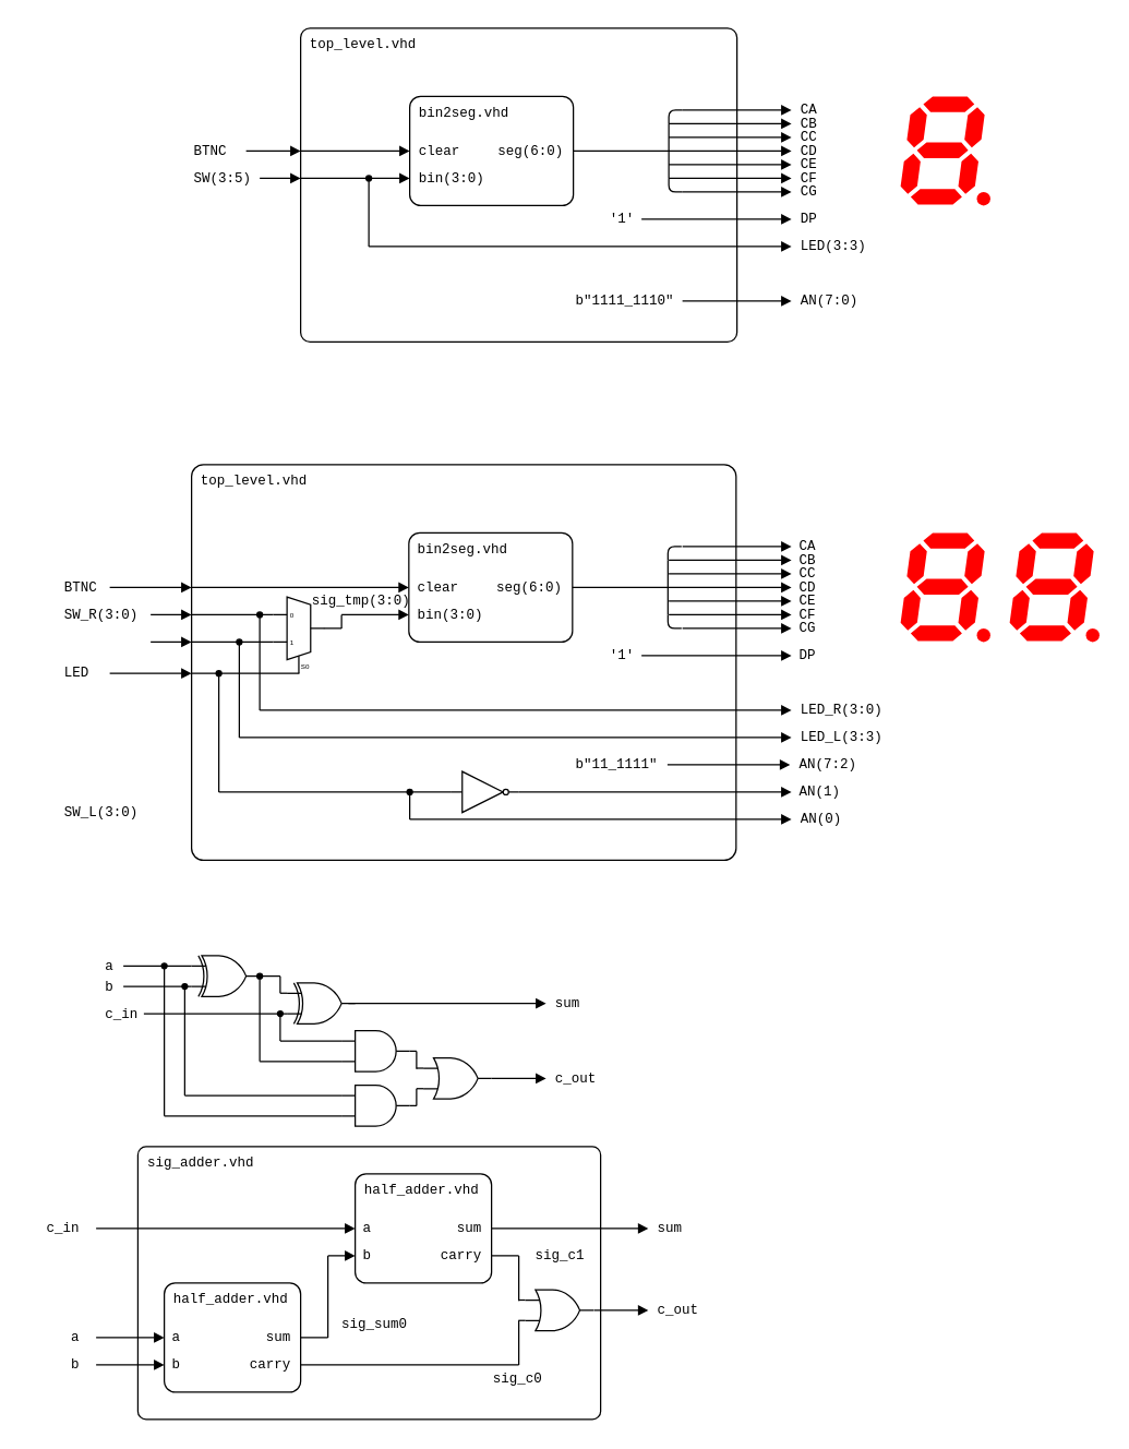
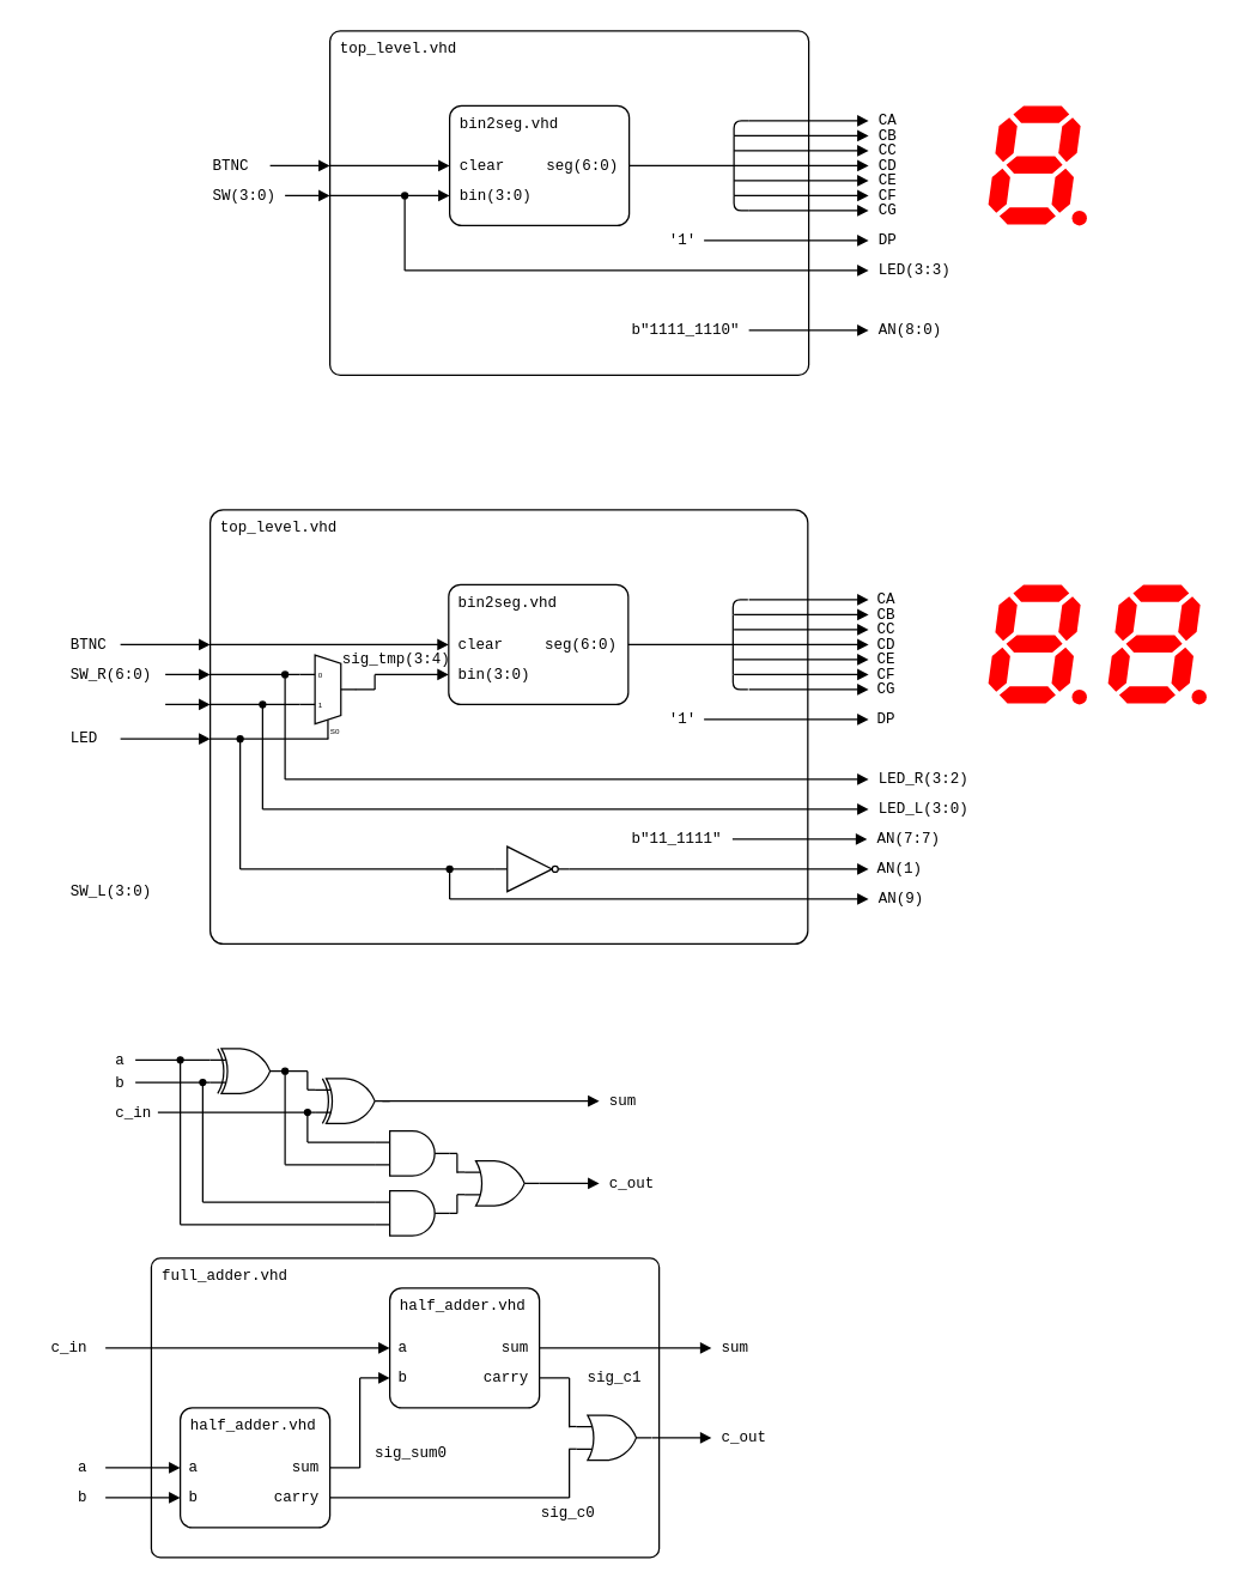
- <mxCell id="22" value="SW(3:5)" style="text;html=1;align=left;verticalAlign=middle;whiteSpace=wrap;rounded=0;fontFamily=Courier New;fontSize=10;fillOpacity=100;spacing=2;spacingLeft=0;connectable=0;" parent="1" vertex="1"><mxGeometry x="140" y="120" width="40" height="20" as="geometry" /></mxCell>
+ <mxCell id="22" value="SW(3:0)" style="text;html=1;align=left;verticalAlign=middle;whiteSpace=wrap;rounded=0;fontFamily=Courier New;fontSize=10;fillOpacity=100;spacing=2;spacingLeft=0;connectable=0;" parent="1" vertex="1"><mxGeometry x="140" y="120" width="40" height="20" as="geometry" /></mxCell>
- <mxCell id="35" value="AN(7:0)" style="text;html=1;align=left;verticalAlign=middle;whiteSpace=wrap;rounded=0;fontFamily=Courier New;fontSize=10;fillOpacity=100;spacing=2;spacingLeft=5;connectable=0;" parent="1" vertex="1"><mxGeometry x="580" y="210" width="30" height="20" as="geometry" /></mxCell>
+ <mxCell id="35" value="AN(8:0)" style="text;html=1;align=left;verticalAlign=middle;whiteSpace=wrap;rounded=0;fontFamily=Courier New;fontSize=10;fillOpacity=100;spacing=2;spacingLeft=5;connectable=0;" parent="1" vertex="1"><mxGeometry x="580" y="210" width="30" height="20" as="geometry" /></mxCell>
- <mxCell id="64" value="sig_tmp(3:0)" style="text;html=1;align=center;verticalAlign=middle;whiteSpace=wrap;rounded=0;fontFamily=Courier New;fontSize=10;fillOpacity=100;spacing=2;spacingLeft=0;connectable=0;" parent="1" vertex="1"><mxGeometry x="239.36" y="430" width="50.64" height="20" as="geometry" /></mxCell>
+ <mxCell id="64" value="sig_tmp(3:4)" style="text;html=1;align=center;verticalAlign=middle;whiteSpace=wrap;rounded=0;fontFamily=Courier New;fontSize=10;fillOpacity=100;spacing=2;spacingLeft=0;connectable=0;" parent="1" vertex="1"><mxGeometry x="239.36" y="430" width="50.64" height="20" as="geometry" /></mxCell>
- <mxCell id="56" value="SW_R(3:0)" style="text;html=1;align=left;verticalAlign=middle;whiteSpace=wrap;rounded=0;fontFamily=Courier New;fontSize=10;fillOpacity=100;spacing=2;spacingLeft=0;connectable=0;" parent="1" vertex="1"><mxGeometry x="45" y="440" width="40" height="20" as="geometry" /></mxCell>
+ <mxCell id="56" value="SW_R(6:0)" style="text;html=1;align=left;verticalAlign=middle;whiteSpace=wrap;rounded=0;fontFamily=Courier New;fontSize=10;fillOpacity=100;spacing=2;spacingLeft=0;connectable=0;" parent="1" vertex="1"><mxGeometry x="45" y="440" width="40" height="20" as="geometry" /></mxCell>
- <mxCell id="67" value="LED_R(3:0)" style="text;html=1;align=left;verticalAlign=middle;whiteSpace=wrap;rounded=0;fontFamily=Courier New;fontSize=10;fillOpacity=100;spacing=2;spacingLeft=5;connectable=0;" parent="1" vertex="1"><mxGeometry x="580" y="510" width="70" height="20" as="geometry" /></mxCell>
+ <mxCell id="67" value="LED_R(3:2)" style="text;html=1;align=left;verticalAlign=middle;whiteSpace=wrap;rounded=0;fontFamily=Courier New;fontSize=10;fillOpacity=100;spacing=2;spacingLeft=5;connectable=0;" parent="1" vertex="1"><mxGeometry x="580" y="510" width="70" height="20" as="geometry" /></mxCell>
- <mxCell id="94" value="LED_L(3:3)" style="text;html=1;align=left;verticalAlign=middle;whiteSpace=wrap;rounded=0;fontFamily=Courier New;fontSize=10;fillOpacity=100;spacing=2;spacingLeft=5;connectable=0;" parent="1" vertex="1"><mxGeometry x="580" y="530" width="70" height="20" as="geometry" /></mxCell>
+ <mxCell id="94" value="LED_L(3:0)" style="text;html=1;align=left;verticalAlign=middle;whiteSpace=wrap;rounded=0;fontFamily=Courier New;fontSize=10;fillOpacity=100;spacing=2;spacingLeft=5;connectable=0;" parent="1" vertex="1"><mxGeometry x="580" y="530" width="70" height="20" as="geometry" /></mxCell>
- <mxCell id="70" value="AN(7:2)" style="text;html=1;align=left;verticalAlign=middle;whiteSpace=wrap;rounded=0;fontFamily=Courier New;fontSize=10;fillOpacity=100;spacing=2;spacingLeft=5;connectable=0;" parent="1" vertex="1"><mxGeometry x="579" y="550" width="60.64" height="20" as="geometry" /></mxCell>
+ <mxCell id="70" value="AN(7:7)" style="text;html=1;align=left;verticalAlign=middle;whiteSpace=wrap;rounded=0;fontFamily=Courier New;fontSize=10;fillOpacity=100;spacing=2;spacingLeft=5;connectable=0;" parent="1" vertex="1"><mxGeometry x="579" y="550" width="60.64" height="20" as="geometry" /></mxCell>
- <mxCell id="99" value="AN(0)" style="text;html=1;align=left;verticalAlign=middle;whiteSpace=wrap;rounded=0;fontFamily=Courier New;fontSize=10;fillOpacity=100;spacing=2;spacingLeft=5;connectable=0;" parent="1" vertex="1"><mxGeometry x="580" y="590" width="60.64" height="20" as="geometry" /></mxCell>
+ <mxCell id="99" value="AN(9)" style="text;html=1;align=left;verticalAlign=middle;whiteSpace=wrap;rounded=0;fontFamily=Courier New;fontSize=10;fillOpacity=100;spacing=2;spacingLeft=5;connectable=0;" parent="1" vertex="1"><mxGeometry x="580" y="590" width="60.64" height="20" as="geometry" /></mxCell>
- <mxCell id="166" value="sig_adder.vhd" style="rounded=1;arcSize=3;whiteSpace=wrap;html=1;align=left;verticalAlign=top;fontFamily=Courier New;absoluteArcSize=0;fillColor=none;fontSize=10;spacingLeft=5;connectable=0;imageHeight=24;" vertex="1" parent="1"><mxGeometry x="100.64" y="840" width="339.36" height="200" as="geometry" /></mxCell>
+ <mxCell id="166" value="full_adder.vhd" style="rounded=1;arcSize=3;whiteSpace=wrap;html=1;align=left;verticalAlign=top;fontFamily=Courier New;absoluteArcSize=0;fillColor=none;fontSize=10;spacingLeft=5;connectable=0;imageHeight=24;" vertex="1" parent="1"><mxGeometry x="100.64" y="840" width="339.36" height="200" as="geometry" /></mxCell>
